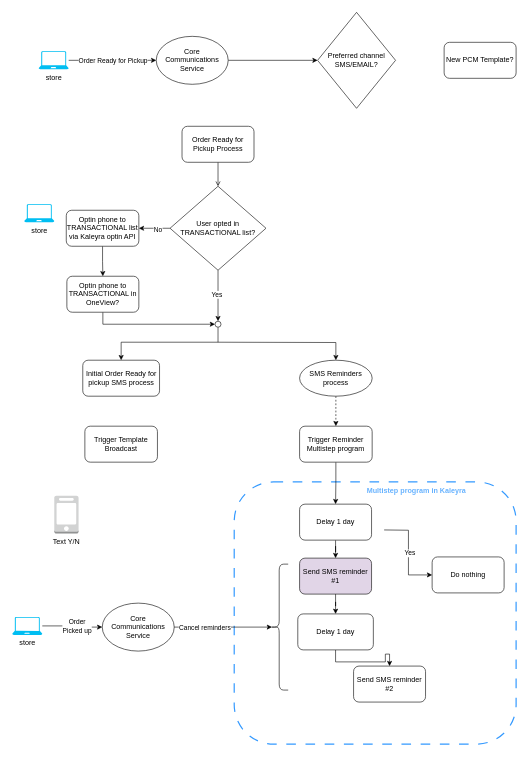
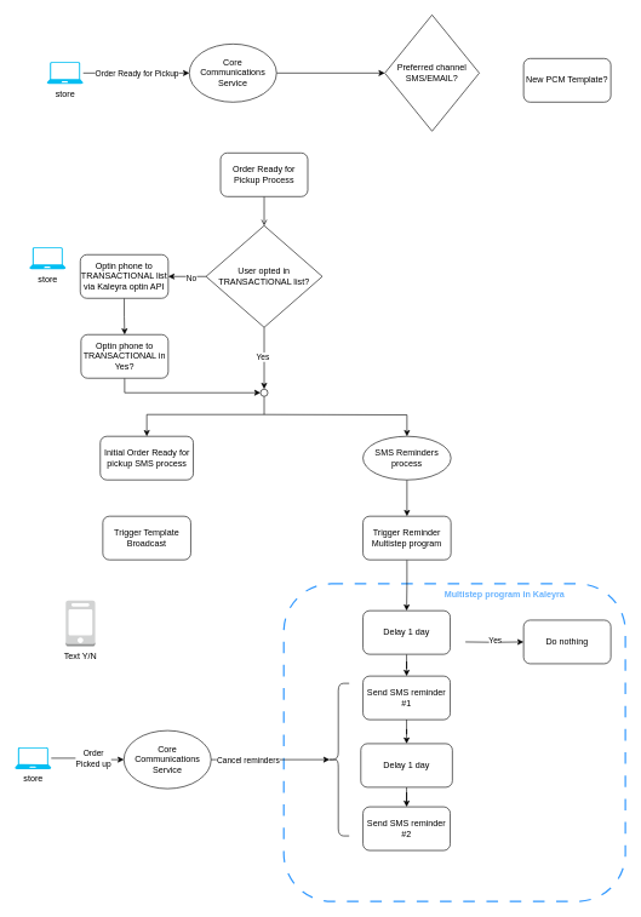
- <mxCell id="14" value="New PCM Template?" style="rounded=1;whiteSpace=wrap;html=1;" parent="1" vertex="1"><mxGeometry x="740" y="70" width="120" height="60" as="geometry" /></mxCell>
+ <mxCell id="14" value="New PCM Template?" style="rounded=1;whiteSpace=wrap;html=1;" parent="1" vertex="1"><mxGeometry x="720" y="80" width="120" height="60" as="geometry" /></mxCell>
- <mxCell id="19" value="Optin phone to TRANSACTIONAL in OneView?" style="rounded=1;whiteSpace=wrap;html=1;" parent="1" vertex="1"><mxGeometry x="111" y="460" width="120" height="60" as="geometry" /></mxCell>
+ <mxCell id="19" value="Optin phone to TRANSACTIONAL in Yes?" style="rounded=1;whiteSpace=wrap;html=1;" parent="1" vertex="1"><mxGeometry x="111" y="460" width="120" height="60" as="geometry" /></mxCell>
- <mxCell id="37" style="edgeStyle=orthogonalEdgeStyle;rounded=0;orthogonalLoop=1;jettySize=auto;html=1;entryX=0.5;entryY=0;entryDx=0;entryDy=0;dashed=1;" parent="1" source="38" target="39" edge="1"><mxGeometry relative="1" as="geometry" /></mxCell>
+ <mxCell id="37" style="edgeStyle=orthogonalEdgeStyle;rounded=0;orthogonalLoop=1;jettySize=auto;html=1;entryX=0.5;entryY=0;entryDx=0;entryDy=0;" parent="1" source="38" target="39" edge="1"><mxGeometry relative="1" as="geometry" /></mxCell>
- <mxCell id="24" value="Do nothing" style="rounded=1;whiteSpace=wrap;html=1;" parent="1" vertex="1"><mxGeometry x="720" y="928" width="120" height="60" as="geometry" /></mxCell>
+ <mxCell id="24" value="Do nothing" style="rounded=1;whiteSpace=wrap;html=1;" parent="1" vertex="1"><mxGeometry x="720" y="853" width="120" height="60" as="geometry" /></mxCell>
- <mxCell id="26" value="Send SMS reminder #1" style="rounded=1;whiteSpace=wrap;html=1;fillColor=#e1d5e7;" parent="1" vertex="1"><mxGeometry x="499" y="930" width="120" height="60" as="geometry" /></mxCell>
+ <mxCell id="26" value="Send SMS reminder #1" style="rounded=1;whiteSpace=wrap;html=1;" parent="1" vertex="1"><mxGeometry x="499" y="930" width="120" height="60" as="geometry" /></mxCell>
- <mxCell id="27" value="Send SMS reminder #2" style="rounded=1;whiteSpace=wrap;html=1;" parent="1" vertex="1"><mxGeometry x="589" y="1110" width="120" height="60" as="geometry" /></mxCell>
+ <mxCell id="27" value="Send SMS reminder #2" style="rounded=1;whiteSpace=wrap;html=1;" parent="1" vertex="1"><mxGeometry x="499" y="1110" width="120" height="60" as="geometry" /></mxCell>
